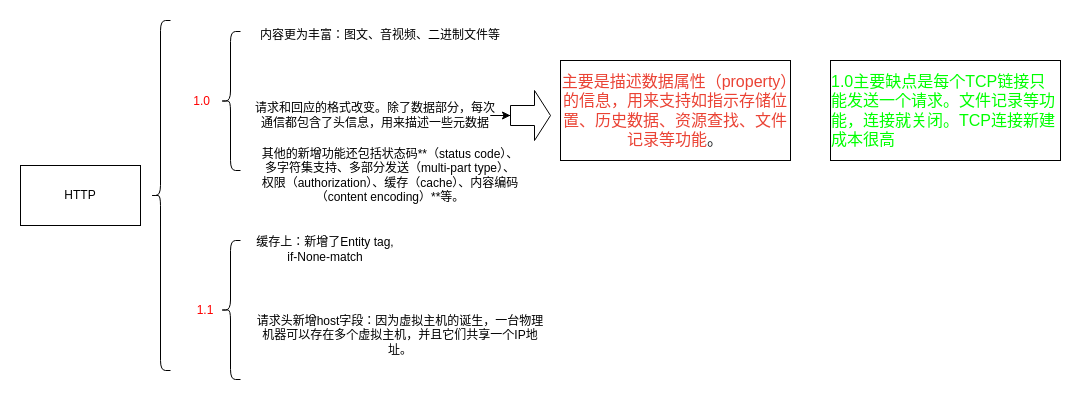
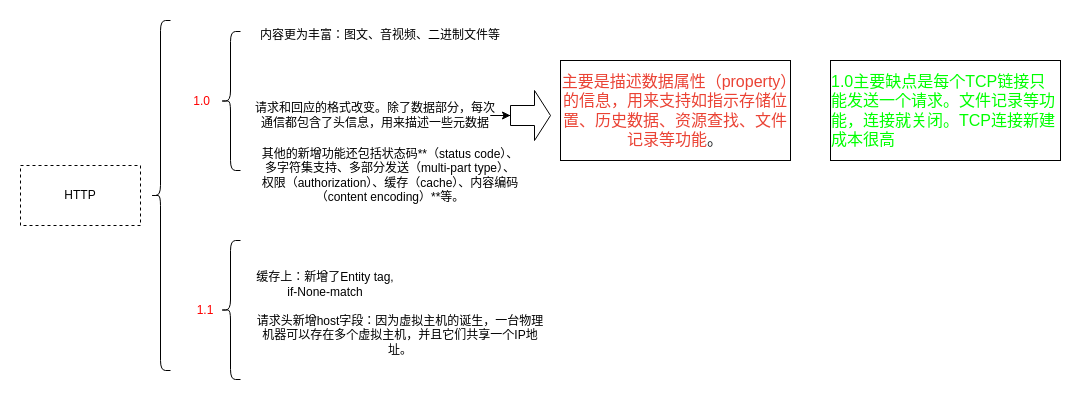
- <mxCell id="2" value="HTTP" style="rounded=0;whiteSpace=wrap;html=1;" parent="1" vertex="1"><mxGeometry x="20" y="165" width="120" height="60" as="geometry" /></mxCell>
+ <mxCell id="2" value="HTTP" style="rounded=0;whiteSpace=wrap;html=1;dashed=1;" parent="1" vertex="1"><mxGeometry x="20" y="165" width="120" height="60" as="geometry" /></mxCell>
- <mxCell id="14" value="缓存上：新增了Entity tag, if-None-match" style="text;html=1;strokeColor=none;fillColor=none;align=center;verticalAlign=middle;whiteSpace=wrap;rounded=0;" parent="1" vertex="1"><mxGeometry x="250" y="234" width="150" height="30" as="geometry" /></mxCell>
+ <mxCell id="14" value="缓存上：新增了Entity tag, if-None-match" style="text;html=1;strokeColor=none;fillColor=none;align=center;verticalAlign=middle;whiteSpace=wrap;rounded=0;" parent="1" vertex="1"><mxGeometry x="250" y="269" width="150" height="30" as="geometry" /></mxCell>
